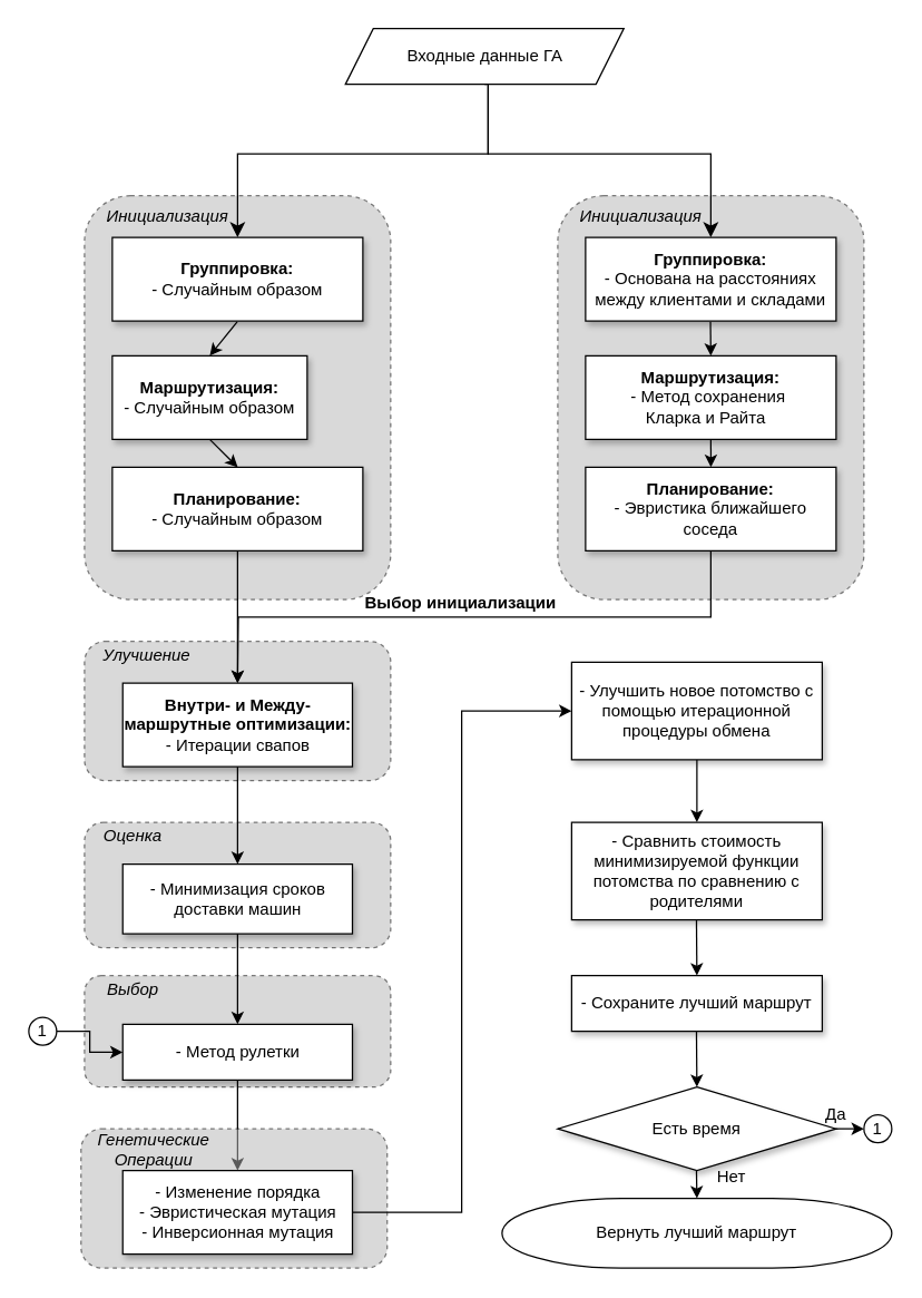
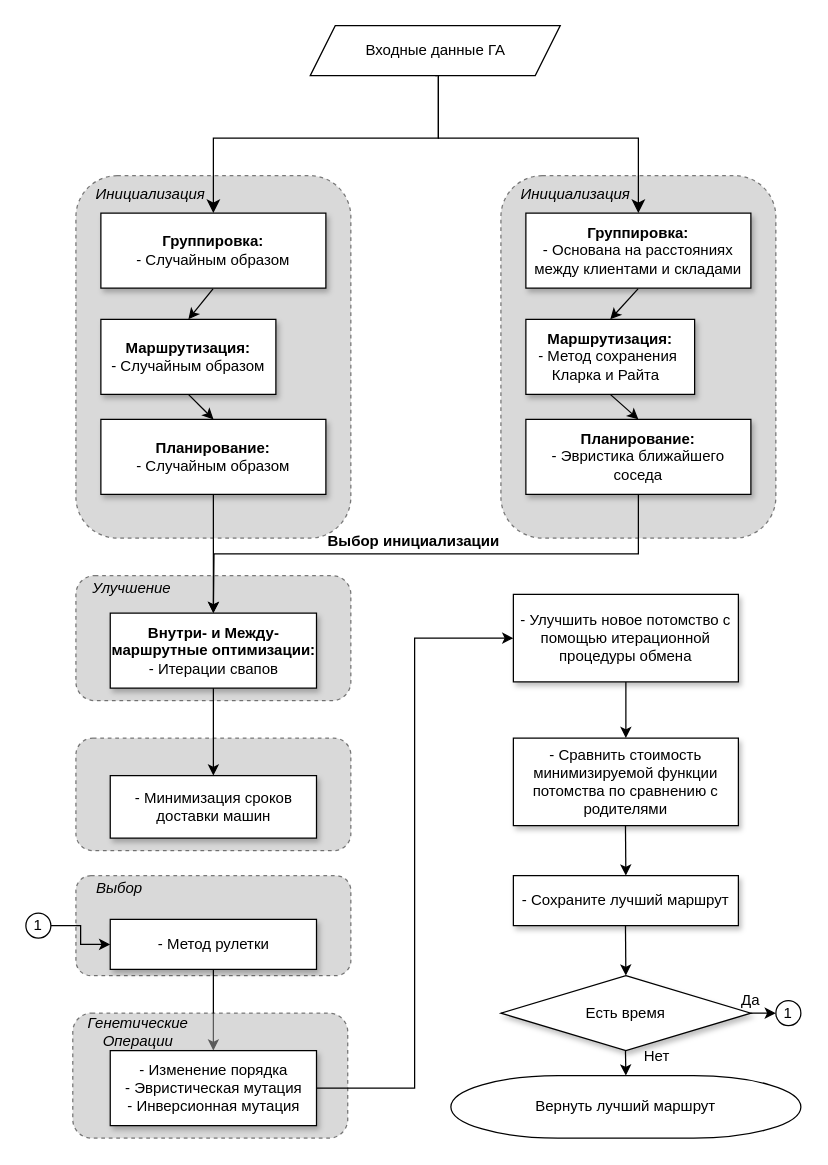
- <mxCell id="12" value="&lt;b&gt;Маршрутизация:&lt;/b&gt;&lt;br&gt;- Метод сохранения&amp;nbsp;&lt;div&gt;Кларка и Райта&amp;nbsp;&amp;nbsp;&lt;/div&gt;" style="rounded=0;whiteSpace=wrap;html=1;shadow=1;glass=0;" vertex="1" parent="1"><mxGeometry x="420" y="255" width="180" height="60" as="geometry" /></mxCell>
+ <mxCell id="12" value="&lt;b&gt;Маршрутизация:&lt;/b&gt;&lt;br&gt;- Метод сохранения&amp;nbsp;&lt;div&gt;Кларка и Райта&amp;nbsp;&amp;nbsp;&lt;/div&gt;" style="rounded=0;whiteSpace=wrap;html=1;shadow=1;glass=0;" vertex="1" parent="1"><mxGeometry x="420" y="255" width="135" height="60" as="geometry" /></mxCell>
- <mxCell id="45" value="&lt;i&gt;Оценка&lt;/i&gt;" style="text;html=1;align=center;verticalAlign=middle;whiteSpace=wrap;rounded=0;" vertex="1" parent="1"><mxGeometry x="70" y="590" width="50" height="20" as="geometry" /></mxCell>
- <mxCell id="36" value="" style="endArrow=classic;html=1;rounded=0;exitX=0.5;exitY=1;exitDx=0;exitDy=0;entryX=0.5;entryY=0;entryDx=0;entryDy=0;" edge="1" parent="1" source="20" target="23"><mxGeometry width="50" height="50" relative="1" as="geometry"><mxPoint x="167.18" y="660" as="sourcePoint" /><mxPoint x="167.18" y="730" as="targetPoint" /></mxGeometry></mxCell>
